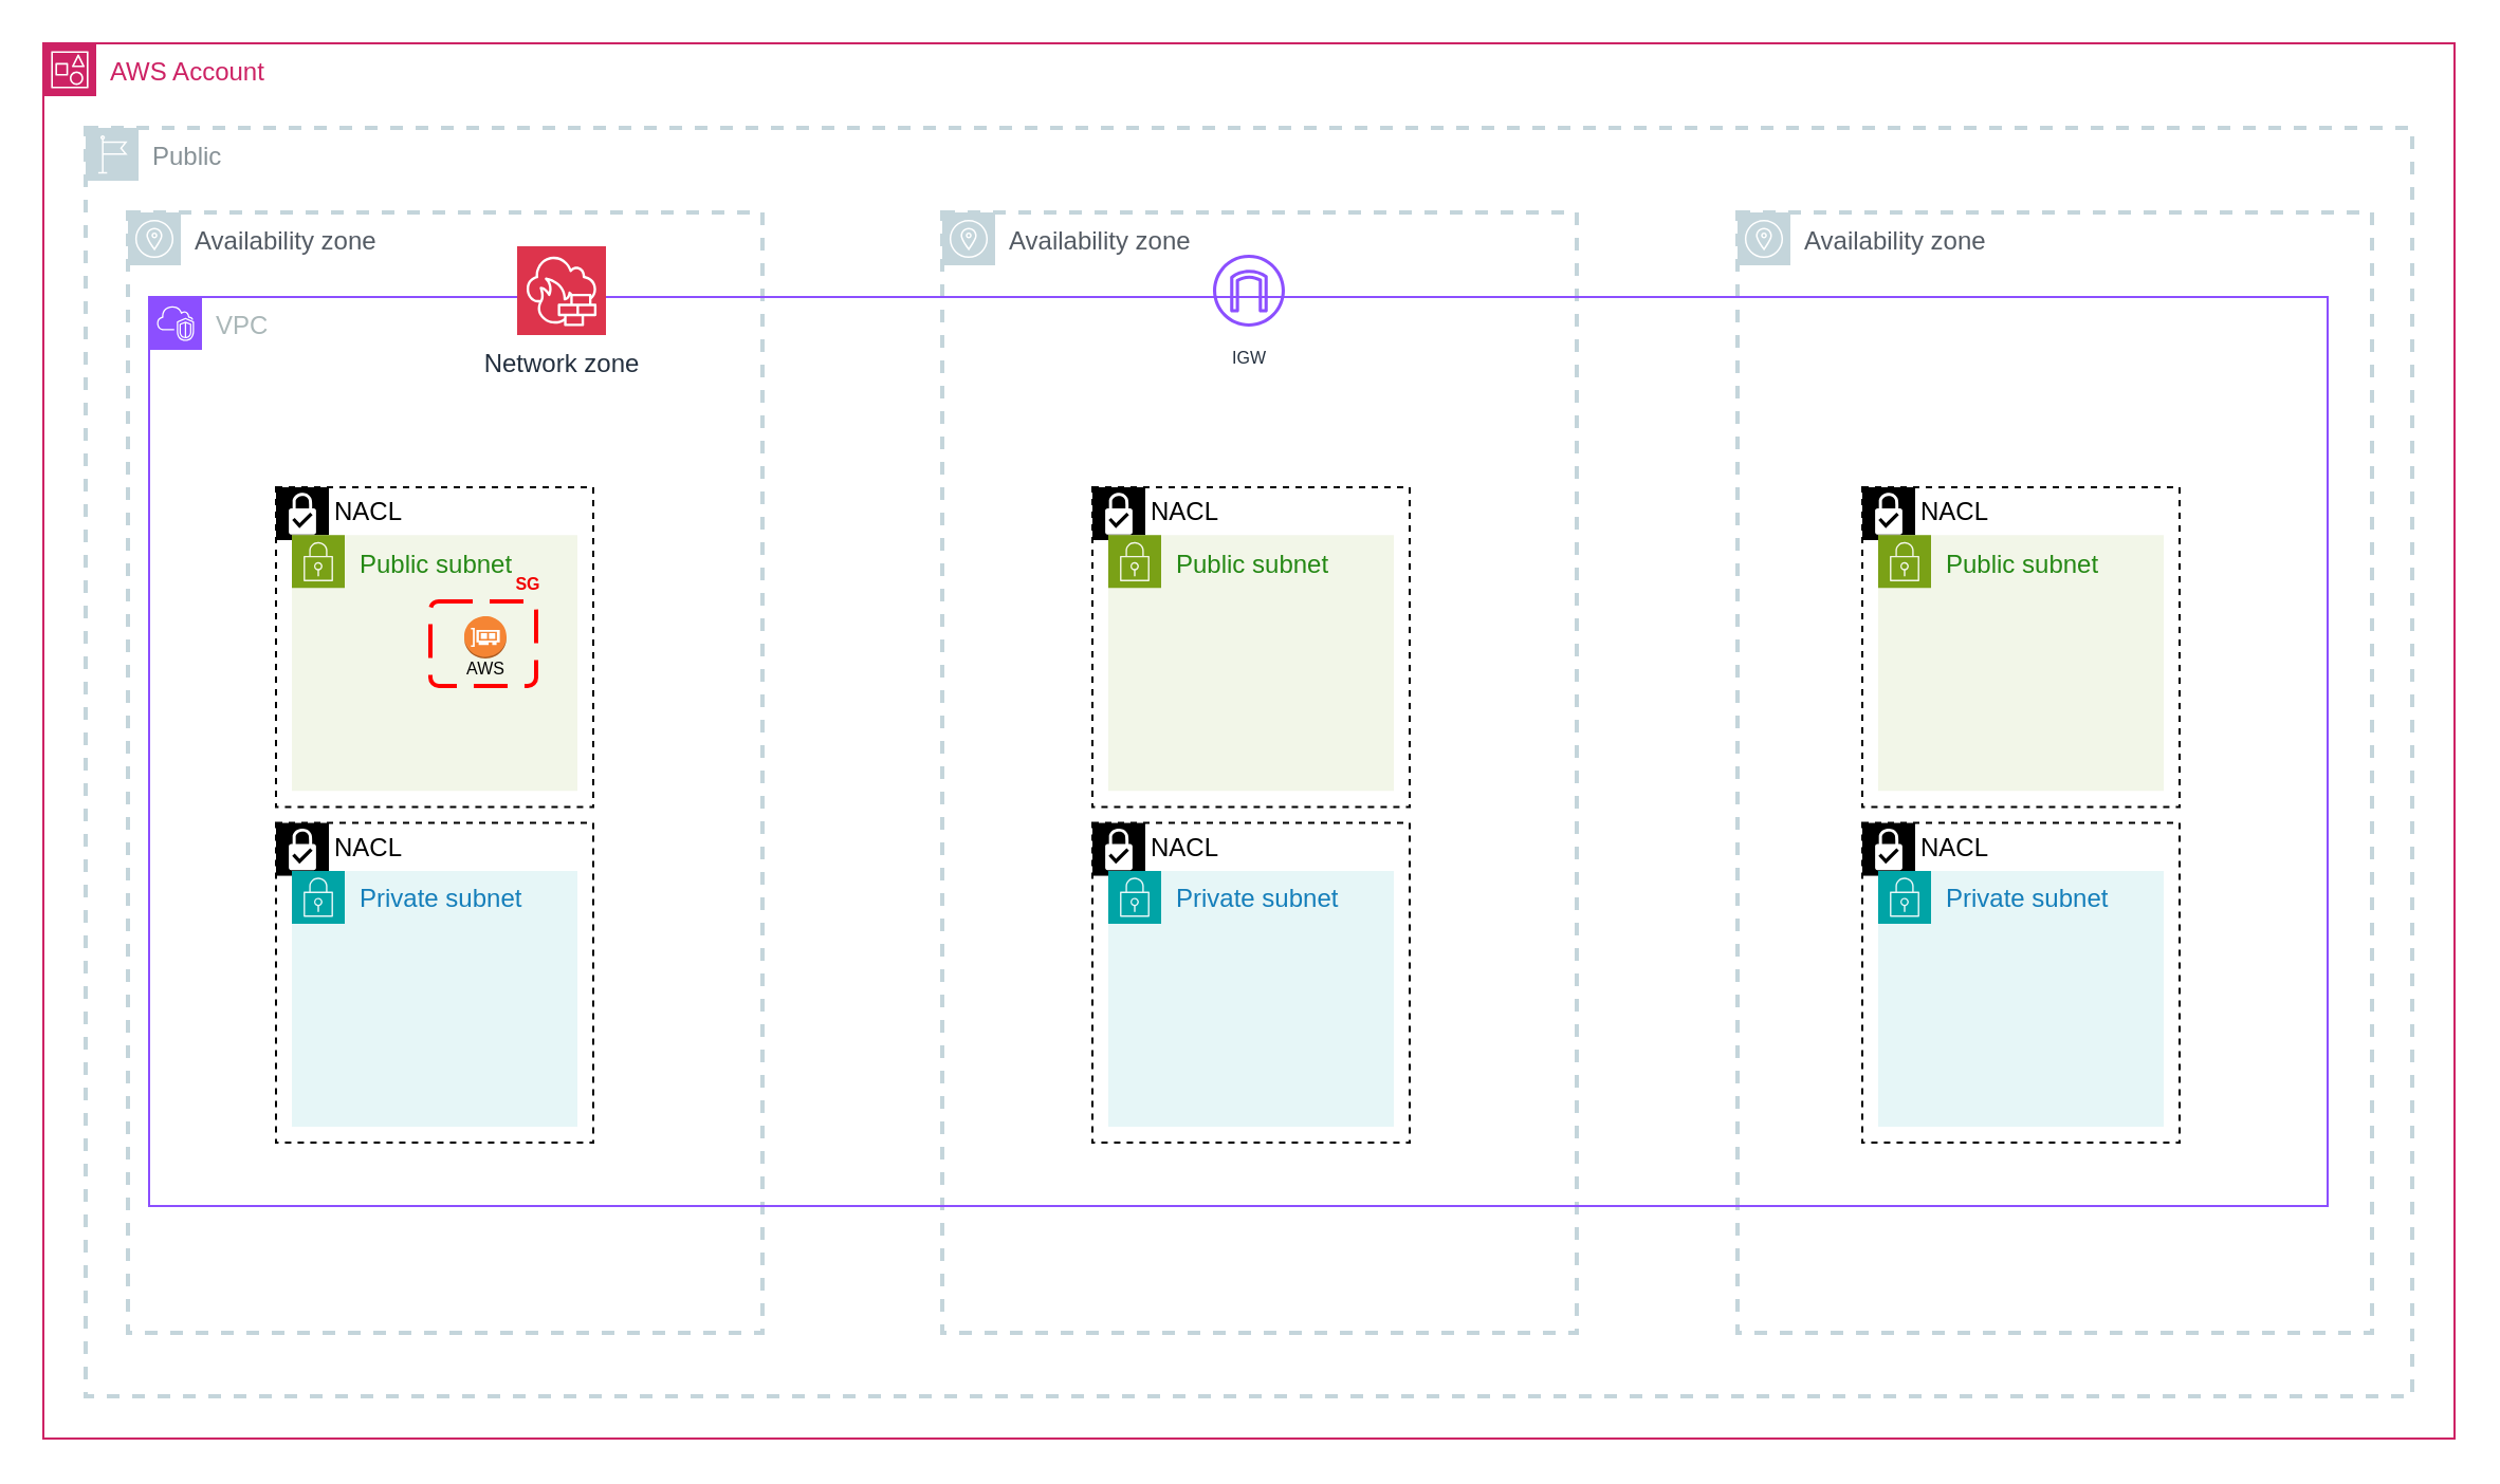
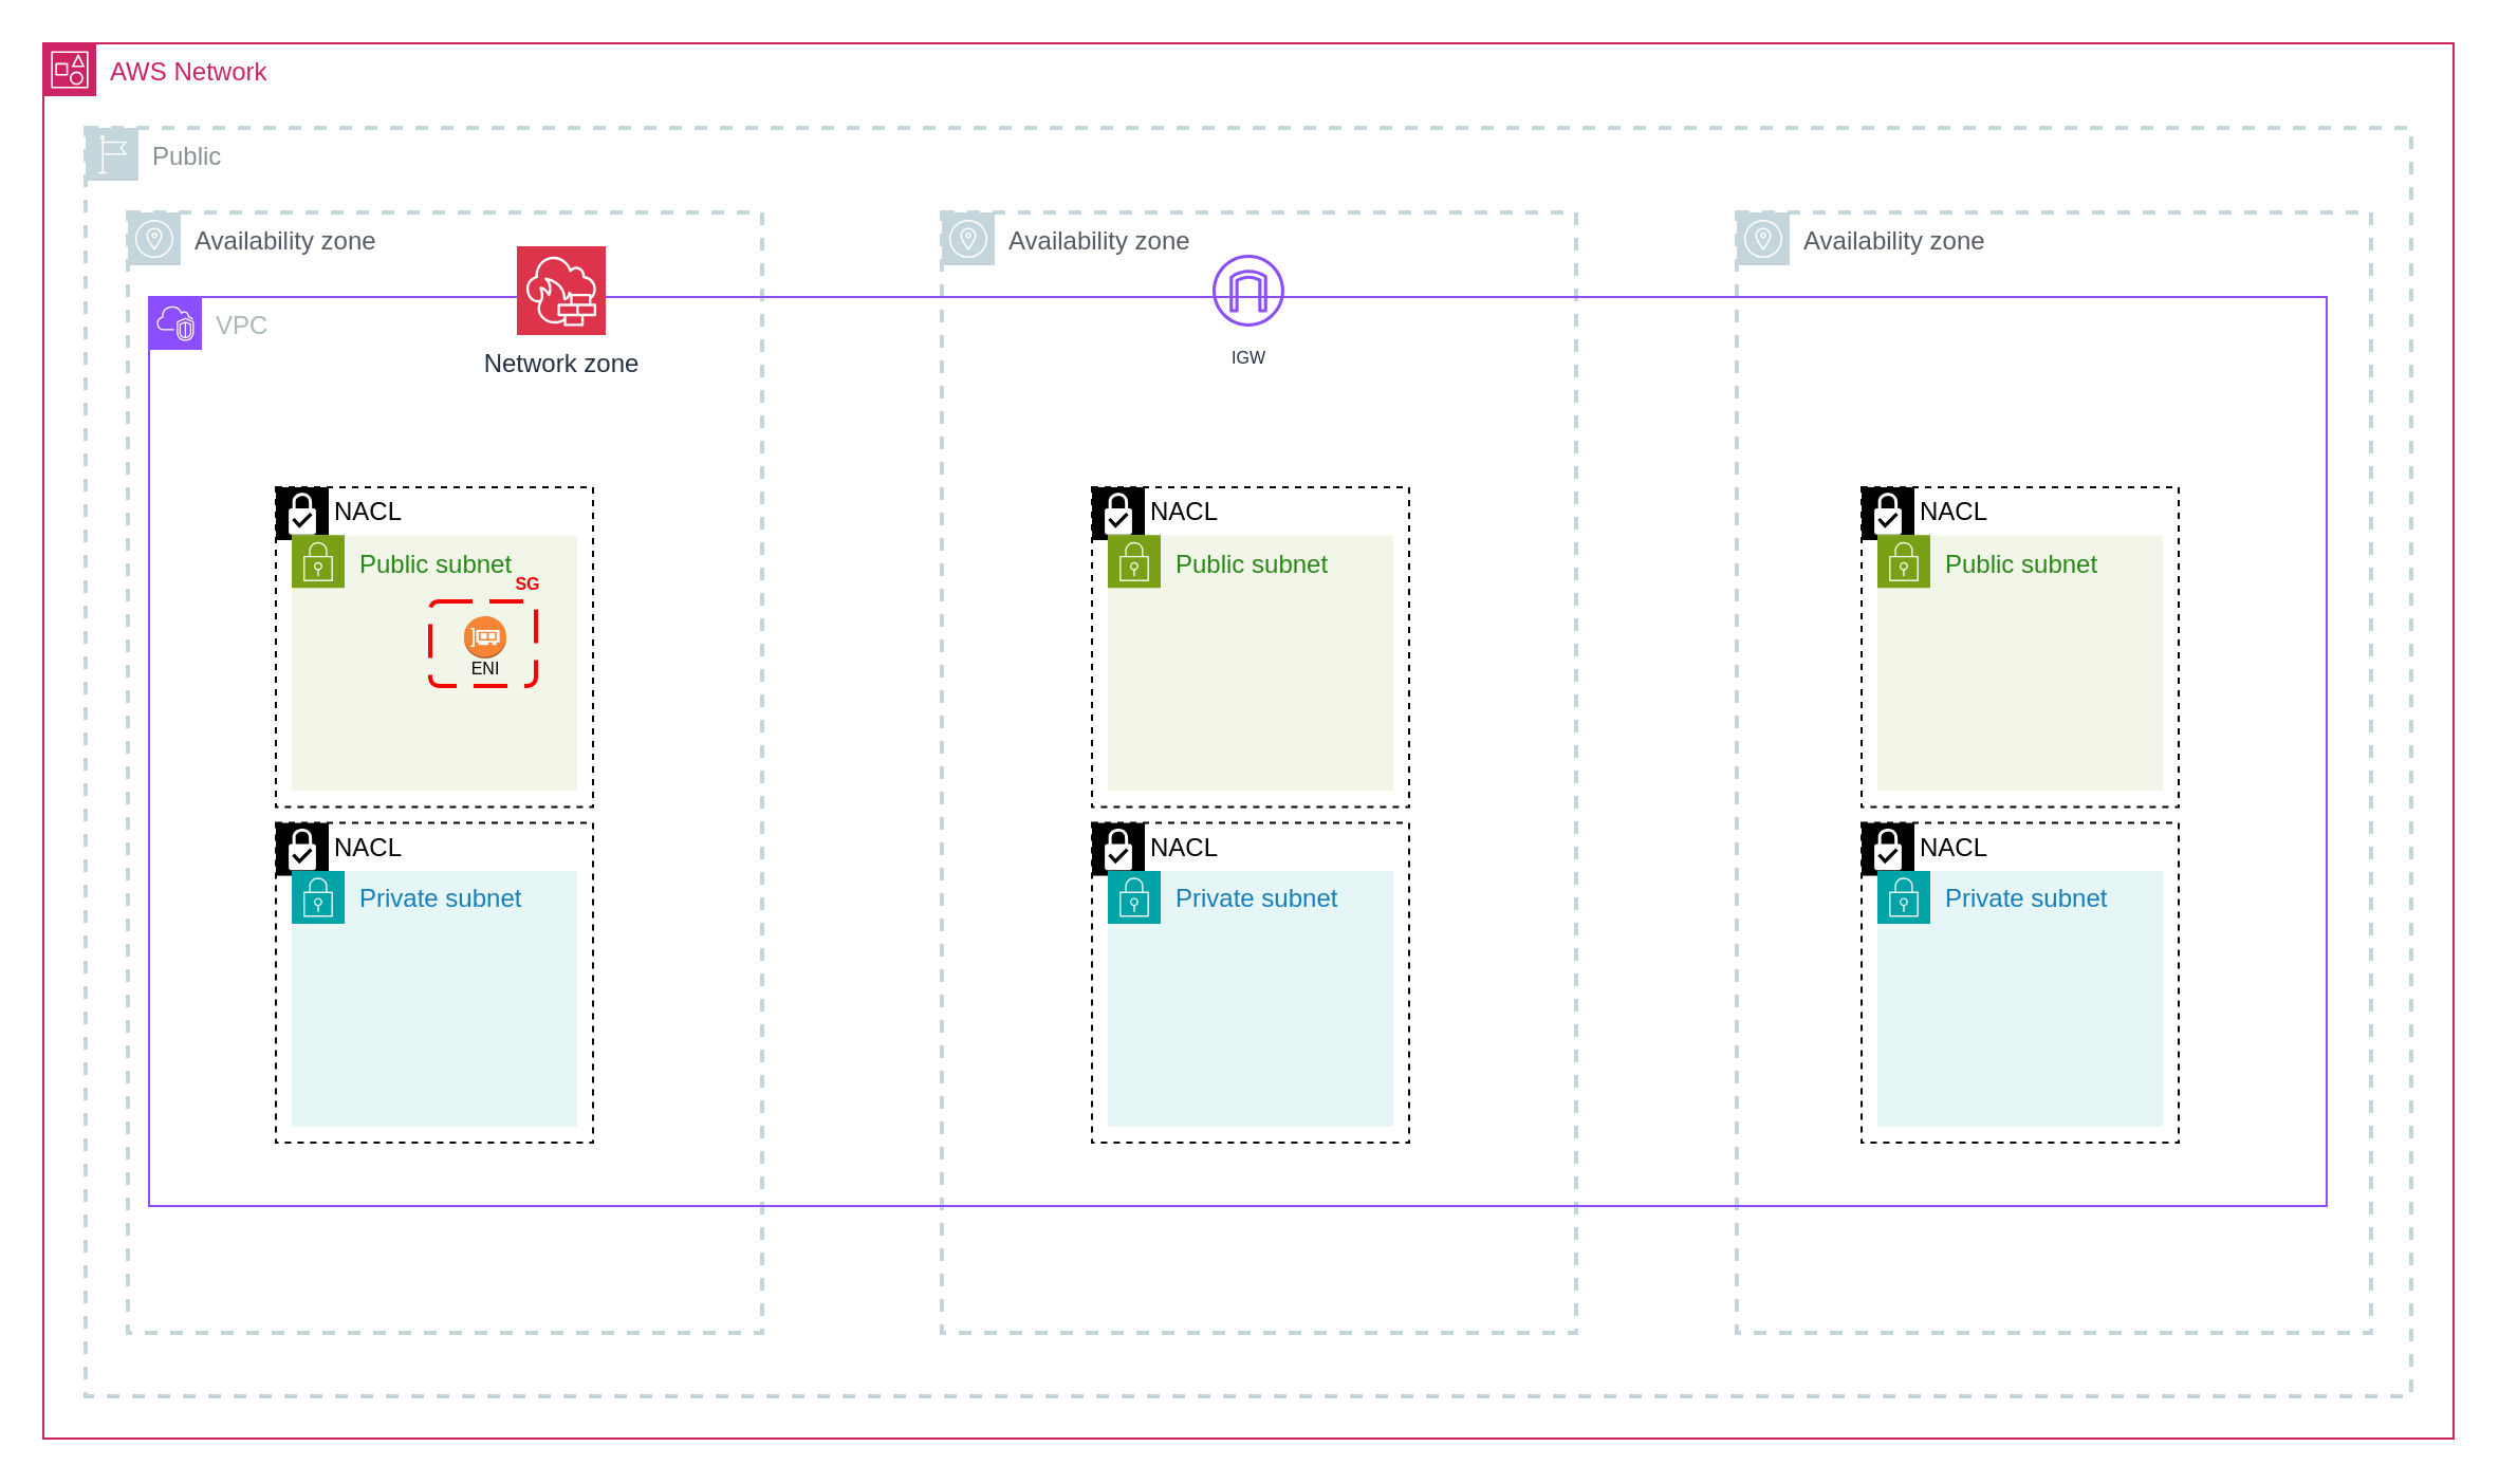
- <mxCell id="4" value="AWS Account" style="points=[[0,0],[0.25,0],[0.5,0],[0.75,0],[1,0],[1,0.25],[1,0.5],[1,0.75],[1,1],[0.75,1],[0.5,1],[0.25,1],[0,1],[0,0.75],[0,0.5],[0,0.25]];outlineConnect=0;gradientColor=none;html=1;whiteSpace=wrap;fontSize=12;fontStyle=0;container=1;pointerEvents=0;collapsible=0;recursiveResize=0;shape=mxgraph.aws4.group;grIcon=mxgraph.aws4.group_account;strokeColor=#CD2264;fillColor=none;verticalAlign=top;align=left;spacingLeft=30;fontColor=#CD2264;dashed=0;movable=1;resizable=1;rotatable=1;deletable=1;editable=1;locked=0;connectable=1;" parent="3" vertex="1"><mxGeometry width="1140" height="660" as="geometry" /></mxCell>
+ <mxCell id="4" value="AWS Network" style="points=[[0,0],[0.25,0],[0.5,0],[0.75,0],[1,0],[1,0.25],[1,0.5],[1,0.75],[1,1],[0.75,1],[0.5,1],[0.25,1],[0,1],[0,0.75],[0,0.5],[0,0.25]];outlineConnect=0;gradientColor=none;html=1;whiteSpace=wrap;fontSize=12;fontStyle=0;container=1;pointerEvents=0;collapsible=0;recursiveResize=0;shape=mxgraph.aws4.group;grIcon=mxgraph.aws4.group_account;strokeColor=#CD2264;fillColor=none;verticalAlign=top;align=left;spacingLeft=30;fontColor=#CD2264;dashed=0;movable=1;resizable=1;rotatable=1;deletable=1;editable=1;locked=0;connectable=1;" parent="3" vertex="1"><mxGeometry width="1140" height="660" as="geometry" /></mxCell>
- <mxCell id="35" value="&lt;font style=&quot;font-size: 8px;&quot;&gt;AWS&lt;/font&gt;" style="text;html=1;align=center;verticalAlign=middle;resizable=0;points=[];autosize=1;strokeColor=none;fillColor=none;" parent="33" vertex="1"><mxGeometry y="9" width="40" height="30" as="geometry" /></mxCell>
+ <mxCell id="35" value="&lt;font style=&quot;font-size: 8px;&quot;&gt;ENI&lt;/font&gt;" style="text;html=1;align=center;verticalAlign=middle;resizable=0;points=[];autosize=1;strokeColor=none;fillColor=none;" parent="33" vertex="1"><mxGeometry y="9" width="40" height="30" as="geometry" /></mxCell>
